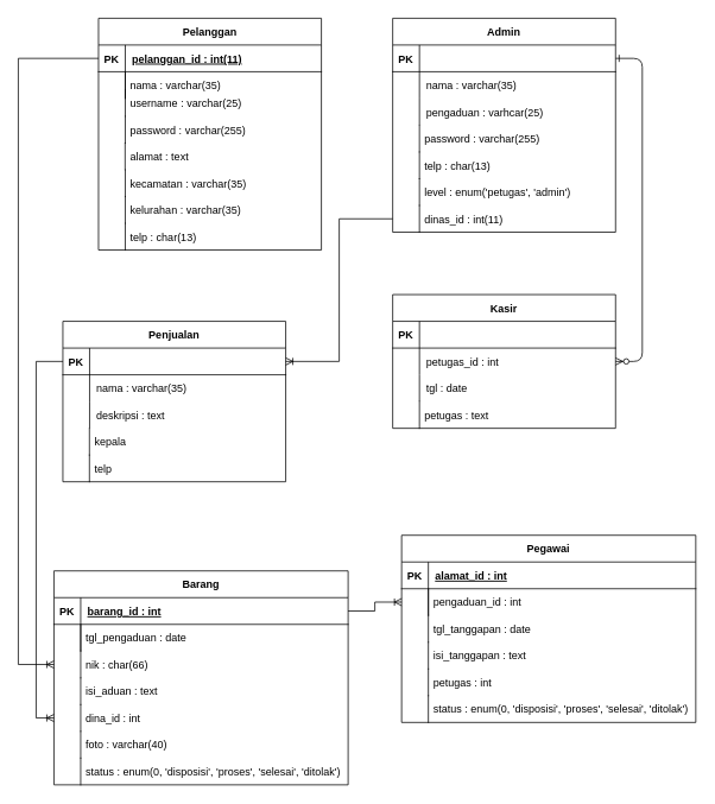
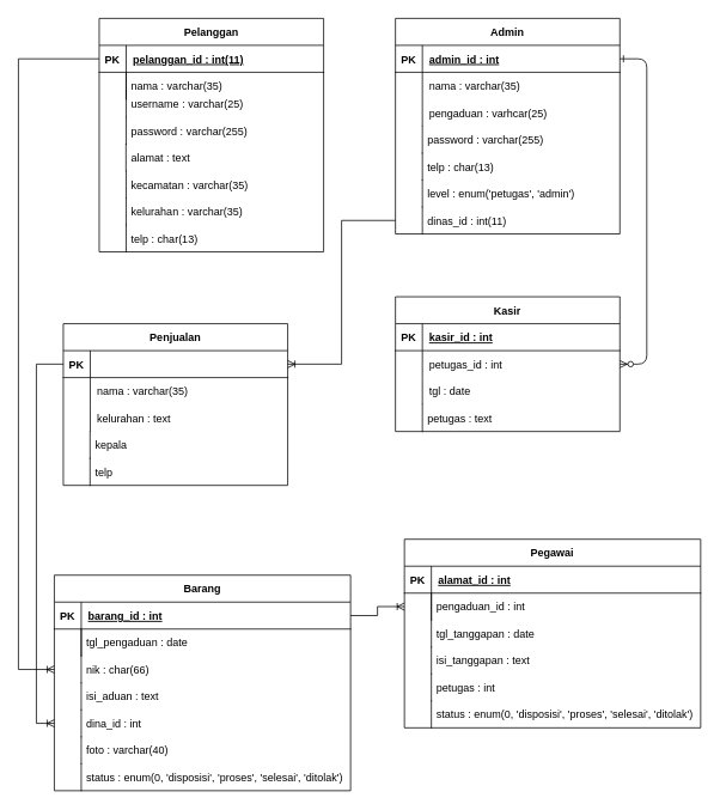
+ <mxCell id="6" value="admin_id : int" style="shape=partialRectangle;overflow=hidden;connectable=0;fillColor=none;top=0;left=0;bottom=0;right=0;align=left;spacingLeft=6;fontStyle=5;" parent="4" vertex="1"><mxGeometry x="30" width="220" height="30" as="geometry"><mxRectangle width="220" height="30" as="alternateBounds" /></mxGeometry></mxCell>
+ <mxCell id="16" value="kasir_id : int" style="shape=partialRectangle;overflow=hidden;connectable=0;fillColor=none;top=0;left=0;bottom=0;right=0;align=left;spacingLeft=6;fontStyle=5;" parent="14" vertex="1"><mxGeometry x="30" width="220" height="30" as="geometry"><mxRectangle width="220" height="30" as="alternateBounds" /></mxGeometry></mxCell>
- <mxCell id="63" value="deskripsi : text" style="shape=partialRectangle;overflow=hidden;connectable=0;fillColor=none;top=0;left=0;bottom=0;right=0;align=left;spacingLeft=6;" parent="61" vertex="1"><mxGeometry x="30" width="220" height="30" as="geometry"><mxRectangle width="220" height="30" as="alternateBounds" /></mxGeometry></mxCell>
+ <mxCell id="63" value="kelurahan : text" style="shape=partialRectangle;overflow=hidden;connectable=0;fillColor=none;top=0;left=0;bottom=0;right=0;align=left;spacingLeft=6;" parent="61" vertex="1"><mxGeometry x="30" width="220" height="30" as="geometry"><mxRectangle width="220" height="30" as="alternateBounds" /></mxGeometry></mxCell>
